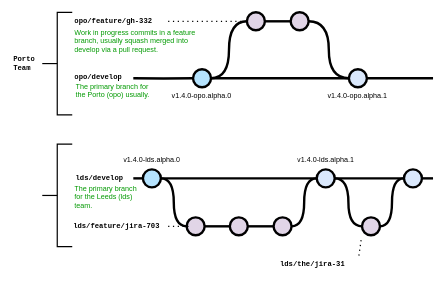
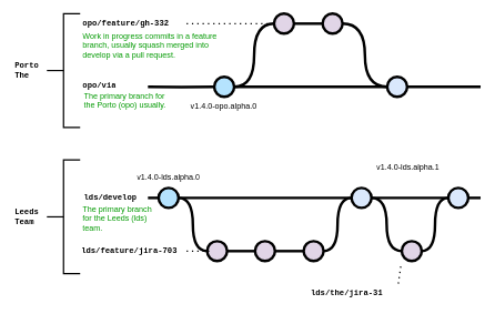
- <mxCell id="45" value="Porto&lt;br style=&quot;font-size: 12px;&quot;&gt;Team" style="text;html=1;strokeColor=none;fillColor=none;align=left;verticalAlign=middle;whiteSpace=wrap;overflow=hidden;fontSize=12;fontStyle=1;fontFamily=Courier New;" parent="1" vertex="1"><mxGeometry x="20" y="80.5" width="50" height="50" as="geometry" /></mxCell>
+ <mxCell id="45" value="Porto&lt;br style=&quot;font-size: 12px;&quot;&gt;The" style="text;html=1;strokeColor=none;fillColor=none;align=left;verticalAlign=middle;whiteSpace=wrap;overflow=hidden;fontSize=12;fontStyle=1;fontFamily=Courier New;" parent="1" vertex="1"><mxGeometry x="20" y="80.5" width="50" height="50" as="geometry" /></mxCell>
- <mxCell id="33" value="opo/develop" style="text;html=1;strokeColor=none;fillColor=none;align=left;verticalAlign=middle;whiteSpace=wrap;overflow=hidden;fontSize=12;fontStyle=1;fontFamily=Courier New;" parent="1" vertex="1"><mxGeometry x="122.37" y="119" width="109" height="20" as="geometry" /></mxCell>
+ <mxCell id="33" value="opo/via" style="text;html=1;strokeColor=none;fillColor=none;align=left;verticalAlign=middle;whiteSpace=wrap;overflow=hidden;fontSize=12;fontStyle=1;fontFamily=Courier New;" parent="1" vertex="1"><mxGeometry x="122.37" y="119" width="109" height="20" as="geometry" /></mxCell>
- <mxCell id="42" value="v1.4.0-opo.alpha.1" style="text;html=1;strokeColor=none;fillColor=none;align=center;verticalAlign=middle;whiteSpace=wrap;overflow=hidden;fontSize=12;" parent="1" vertex="1"><mxGeometry x="526.36" y="149" width="140.31" height="20" as="geometry" /></mxCell>
- <mxCell id="23" value="v1.4.0-lds.alpha.1" style="text;html=1;strokeColor=none;fillColor=none;align=center;verticalAlign=middle;whiteSpace=wrap;overflow=hidden;fontSize=12;" parent="1" vertex="1"><mxGeometry x="472.71" y="257" width="140.31" height="20" as="geometry" /></mxCell>
+ <mxCell id="23" value="v1.4.0-lds.alpha.1" style="text;html=1;strokeColor=none;fillColor=none;align=center;verticalAlign=middle;whiteSpace=wrap;overflow=hidden;fontSize=12;" parent="1" vertex="1"><mxGeometry x="542.71" y="242" width="140.31" height="20" as="geometry" /></mxCell>
+ <mxCell id="47" value="Leeds&lt;br style=&quot;font-size: 12px;&quot;&gt;Team" style="text;html=1;strokeColor=none;fillColor=none;align=left;verticalAlign=middle;whiteSpace=wrap;overflow=hidden;fontSize=12;fontStyle=1;fontFamily=Courier New;" parent="1" vertex="1"><mxGeometry x="20" y="300.5" width="50" height="50" as="geometry" /></mxCell>
